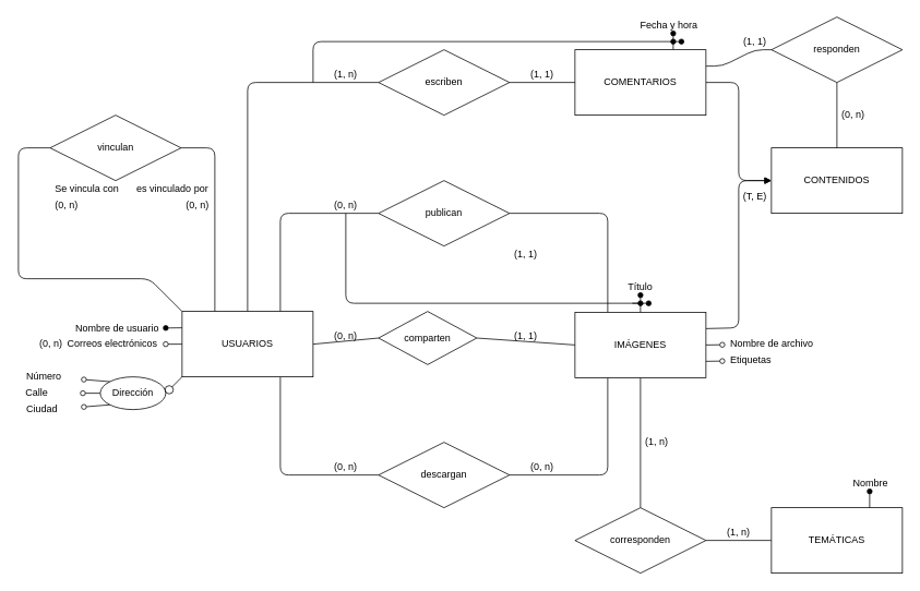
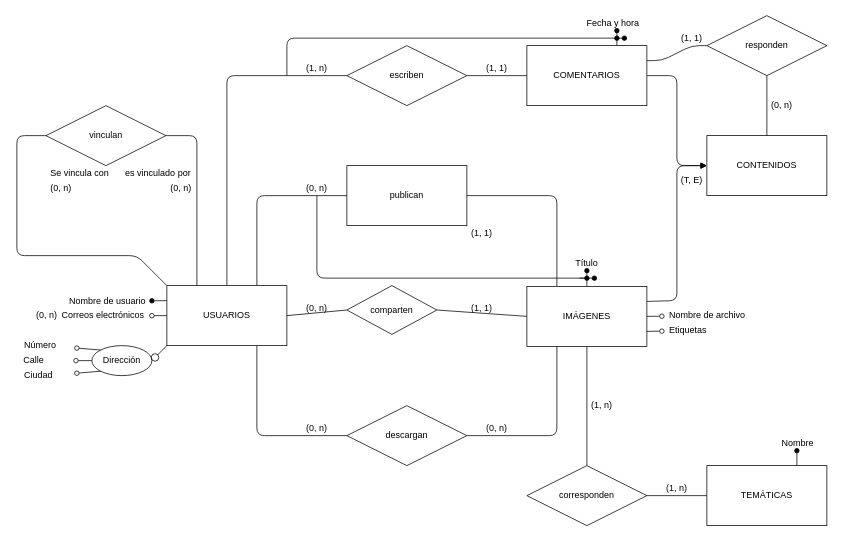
- <mxCell id="13" value="publican" style="rhombus;whiteSpace=wrap;html=1;" parent="1" vertex="1"><mxGeometry x="462" y="220" width="160" height="80" as="geometry" /></mxCell>
+ <mxCell id="13" value="publican" style="whiteSpace=wrap;html=1;rounded=0;" parent="1" vertex="1"><mxGeometry x="462" y="220" width="160" height="80" as="geometry" /></mxCell>
